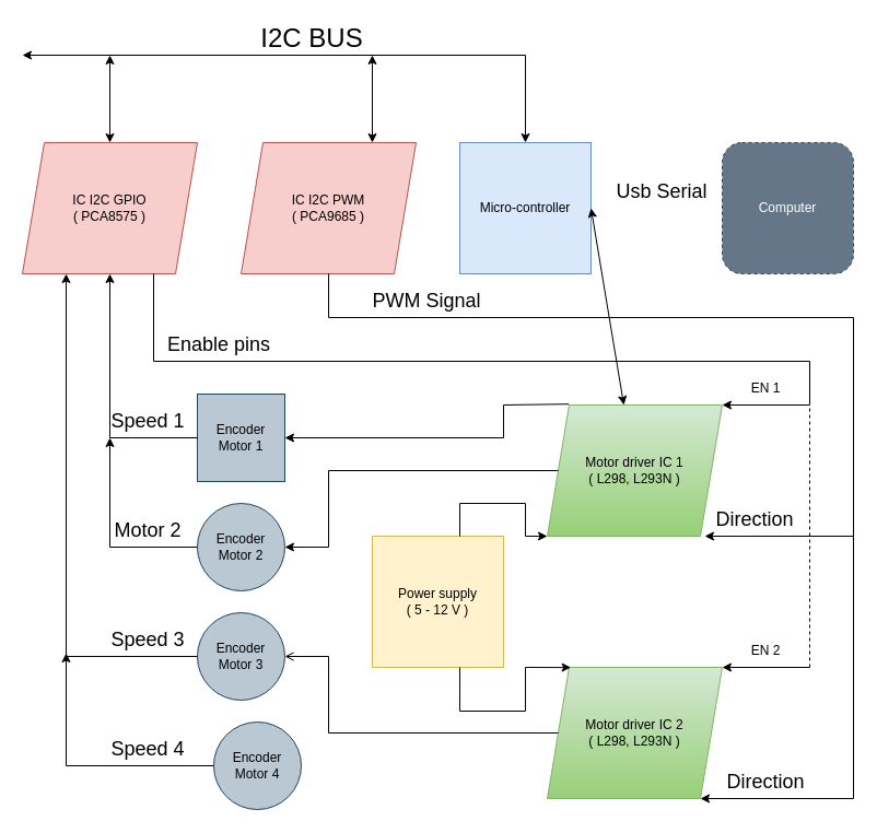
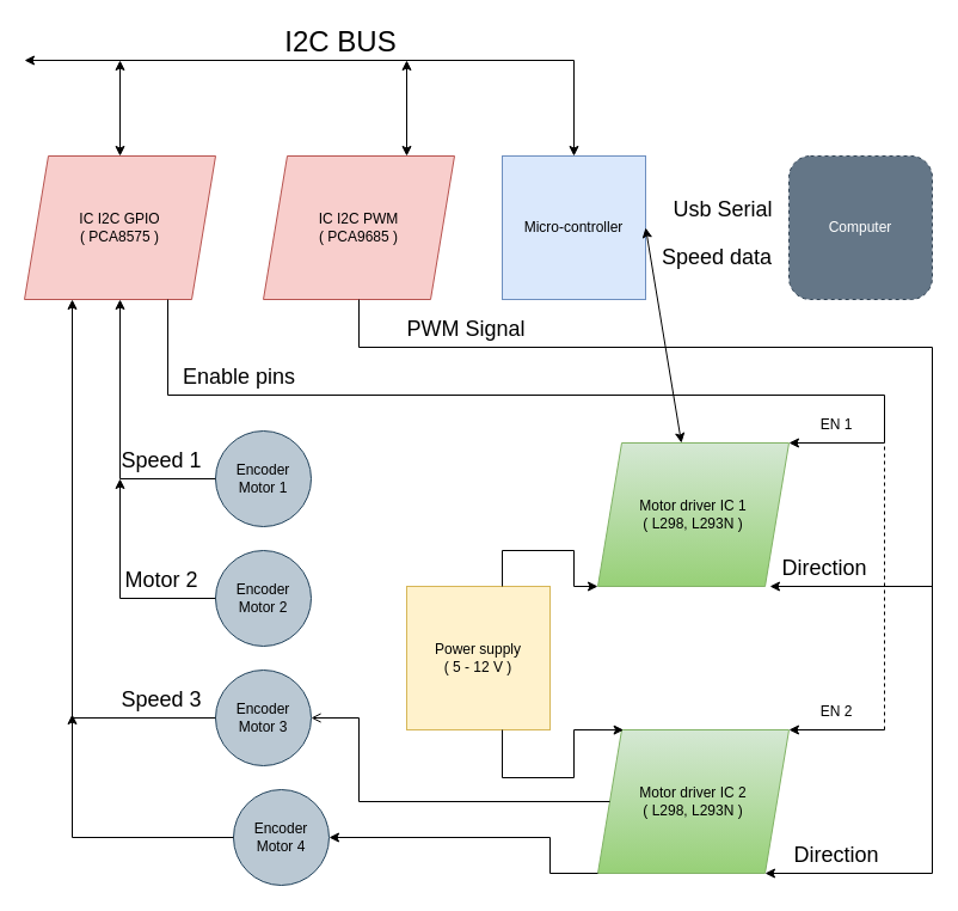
+ <mxCell id="39" value="&lt;font style=&quot;font-size: 18px;&quot;&gt;Speed data&lt;/font&gt;" style="text;html=1;align=center;verticalAlign=middle;whiteSpace=wrap;rounded=0;" vertex="1" parent="1"><mxGeometry x="550" y="200" width="100" height="30" as="geometry" /></mxCell>
- <mxCell id="10" value="&lt;div&gt;Encoder&lt;/div&gt;Motor 1" style="whiteSpace=wrap;html=1;aspect=fixed;fillColor=#bac8d3;strokeColor=#23445d;rounded=0;" vertex="1" parent="1"><mxGeometry x="180" y="360" width="80" height="80" as="geometry" /></mxCell>
+ <mxCell id="10" value="&lt;div&gt;Encoder&lt;/div&gt;Motor 1" style="ellipse;whiteSpace=wrap;html=1;aspect=fixed;fillColor=#bac8d3;strokeColor=#23445d;" vertex="1" parent="1"><mxGeometry x="180" y="360" width="80" height="80" as="geometry" /></mxCell>
- <mxCell id="22" value="" style="endArrow=classic;html=1;rounded=0;entryX=1;entryY=0.5;entryDx=0;entryDy=0;exitX=0.123;exitY=-0.007;exitDx=0;exitDy=0;exitPerimeter=0;" edge="1" parent="1" source="5" target="10"><mxGeometry width="50" height="50" relative="1" as="geometry"><mxPoint x="370" y="510" as="sourcePoint" /><mxPoint x="420" y="460" as="targetPoint" /><Array as="points"><mxPoint x="460" y="370" /><mxPoint x="460" y="400" /></Array></mxGeometry></mxCell>
- <mxCell id="21" value="" style="endArrow=classic;html=1;rounded=0;exitX=0;exitY=0.5;exitDx=0;exitDy=0;entryX=1;entryY=0.5;entryDx=0;entryDy=0;" edge="1" parent="1" source="5" target="11"><mxGeometry width="50" height="50" relative="1" as="geometry"><mxPoint x="290" y="520" as="sourcePoint" /><mxPoint x="340" y="470" as="targetPoint" /><Array as="points"><mxPoint x="300" y="430" /><mxPoint x="300" y="500" /></Array></mxGeometry></mxCell>
- <mxCell id="33" value="&lt;font style=&quot;font-size: 18px;&quot;&gt;Speed 4&lt;/font&gt;" style="text;html=1;align=center;verticalAlign=middle;whiteSpace=wrap;rounded=0;" vertex="1" parent="1"><mxGeometry x="100" y="670" width="70" height="30" as="geometry" /></mxCell>
+ <mxCell id="24" value="" style="endArrow=classic;html=1;rounded=0;exitX=0;exitY=1;exitDx=0;exitDy=0;entryX=1;entryY=0.5;entryDx=0;entryDy=0;" edge="1" parent="1" source="6" target="13"><mxGeometry width="50" height="50" relative="1" as="geometry"><mxPoint x="420" y="610" as="sourcePoint" /><mxPoint x="470" y="560" as="targetPoint" /><Array as="points"><mxPoint x="460" y="730" /><mxPoint x="460" y="700" /></Array></mxGeometry></mxCell>
